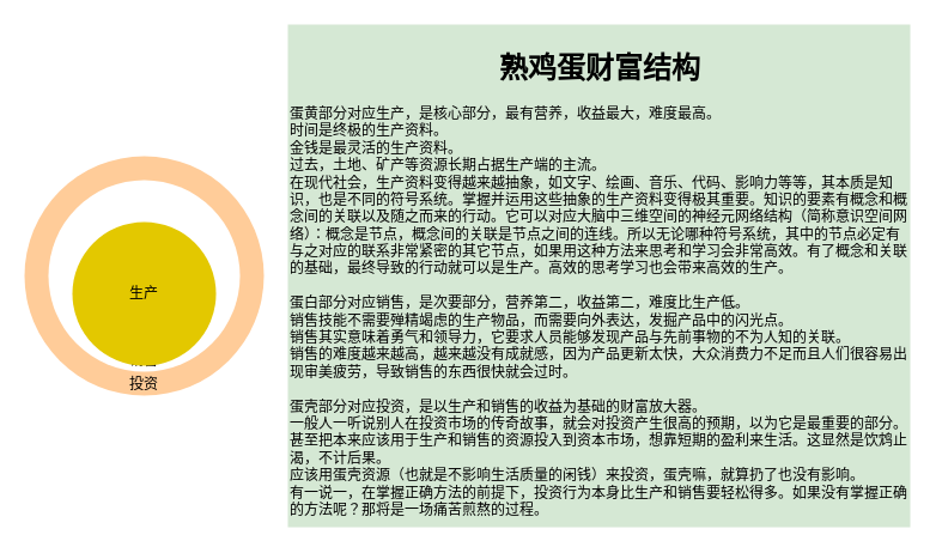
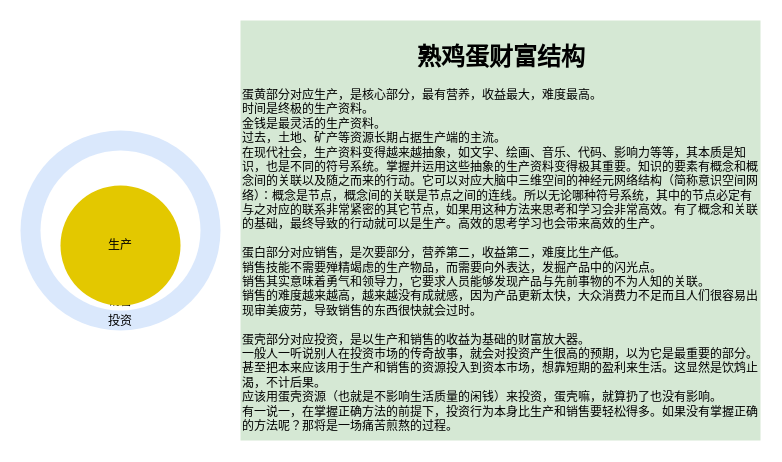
- <mxCell id="4" value="投资" style="ellipse;whiteSpace=wrap;html=1;aspect=fixed;fillColor=#ffcc99;strokeColor=none;verticalAlign=bottom;" parent="3" vertex="1"><mxGeometry width="200" height="200" as="geometry" /></mxCell>
+ <mxCell id="4" value="投资" style="ellipse;whiteSpace=wrap;html=1;aspect=fixed;fillColor=#dae8fc;strokeColor=none;verticalAlign=bottom;" parent="3" vertex="1"><mxGeometry width="200" height="200" as="geometry" /></mxCell>
